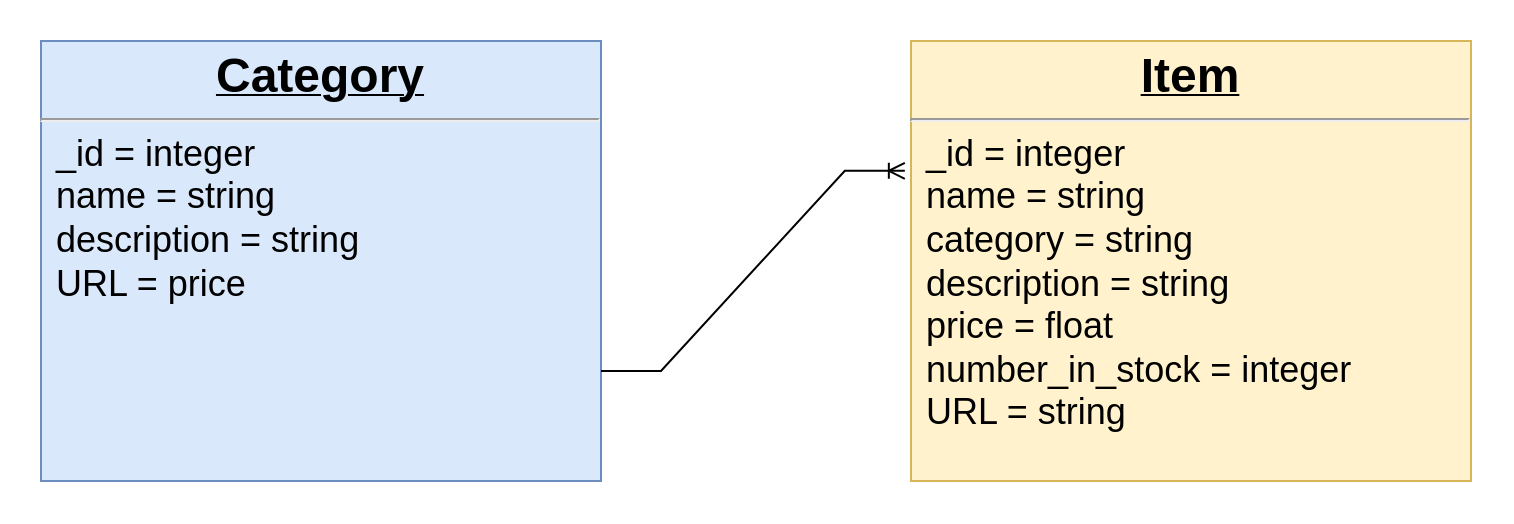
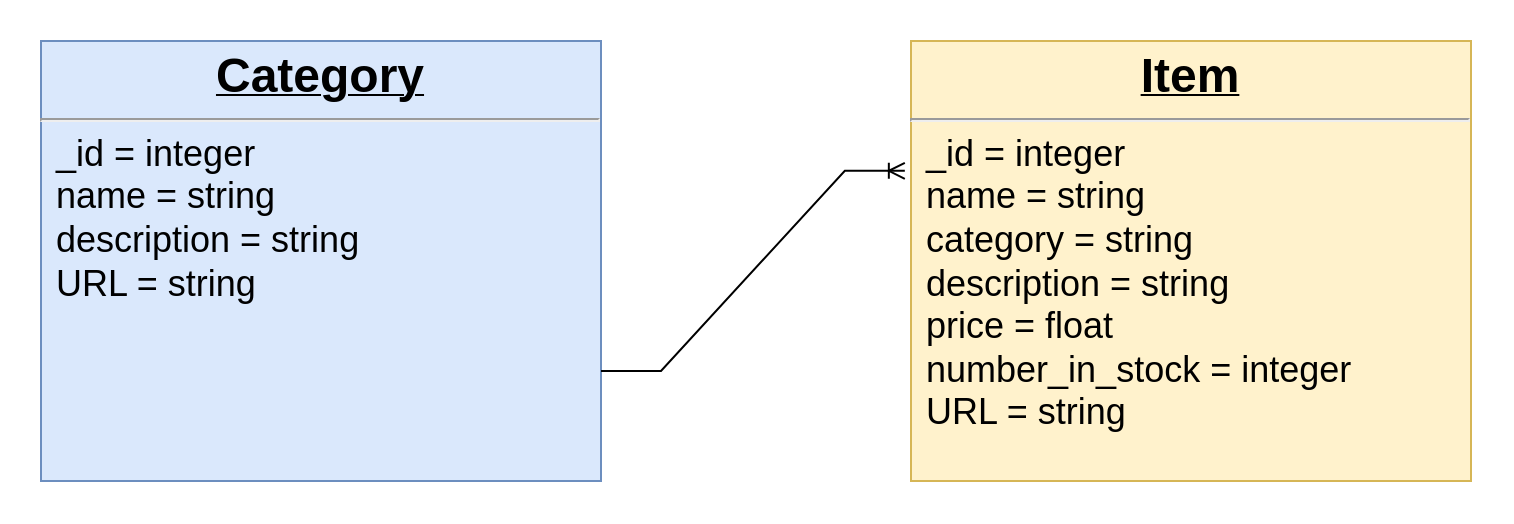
- <mxCell id="2" value="&lt;p style=&quot;margin:0px;margin-top:4px;text-align:center;text-decoration:underline;&quot;&gt;&lt;b&gt;&lt;font style=&quot;font-size: 24px;&quot;&gt;Category&lt;/font&gt;&lt;/b&gt;&lt;/p&gt;&lt;hr&gt;&lt;p style=&quot;margin:0px;margin-left:8px;&quot;&gt;&lt;font style=&quot;font-size: 18px;&quot;&gt;_id = integer&lt;/font&gt;&lt;/p&gt;&lt;p style=&quot;margin:0px;margin-left:8px;&quot;&gt;&lt;font style=&quot;font-size: 18px;&quot;&gt;name = string&lt;/font&gt;&lt;/p&gt;&lt;p style=&quot;margin:0px;margin-left:8px;&quot;&gt;&lt;font style=&quot;font-size: 18px;&quot;&gt;description = string&lt;/font&gt;&lt;/p&gt;&lt;p style=&quot;margin:0px;margin-left:8px;&quot;&gt;&lt;font style=&quot;font-size: 18px;&quot;&gt;URL = price&lt;/font&gt;&lt;/p&gt;" style="verticalAlign=top;align=left;overflow=fill;fontSize=12;fontFamily=Helvetica;html=1;whiteSpace=wrap;fillColor=#dae8fc;strokeColor=#6c8ebf;" vertex="1" parent="1"><mxGeometry x="20" y="20" width="280" height="220" as="geometry" /></mxCell>
+ <mxCell id="2" value="&lt;p style=&quot;margin:0px;margin-top:4px;text-align:center;text-decoration:underline;&quot;&gt;&lt;b&gt;&lt;font style=&quot;font-size: 24px;&quot;&gt;Category&lt;/font&gt;&lt;/b&gt;&lt;/p&gt;&lt;hr&gt;&lt;p style=&quot;margin:0px;margin-left:8px;&quot;&gt;&lt;font style=&quot;font-size: 18px;&quot;&gt;_id = integer&lt;/font&gt;&lt;/p&gt;&lt;p style=&quot;margin:0px;margin-left:8px;&quot;&gt;&lt;font style=&quot;font-size: 18px;&quot;&gt;name = string&lt;/font&gt;&lt;/p&gt;&lt;p style=&quot;margin:0px;margin-left:8px;&quot;&gt;&lt;font style=&quot;font-size: 18px;&quot;&gt;description = string&lt;/font&gt;&lt;/p&gt;&lt;p style=&quot;margin:0px;margin-left:8px;&quot;&gt;&lt;font style=&quot;font-size: 18px;&quot;&gt;URL = string&lt;/font&gt;&lt;/p&gt;" style="verticalAlign=top;align=left;overflow=fill;fontSize=12;fontFamily=Helvetica;html=1;whiteSpace=wrap;fillColor=#dae8fc;strokeColor=#6c8ebf;" vertex="1" parent="1"><mxGeometry x="20" y="20" width="280" height="220" as="geometry" /></mxCell>
